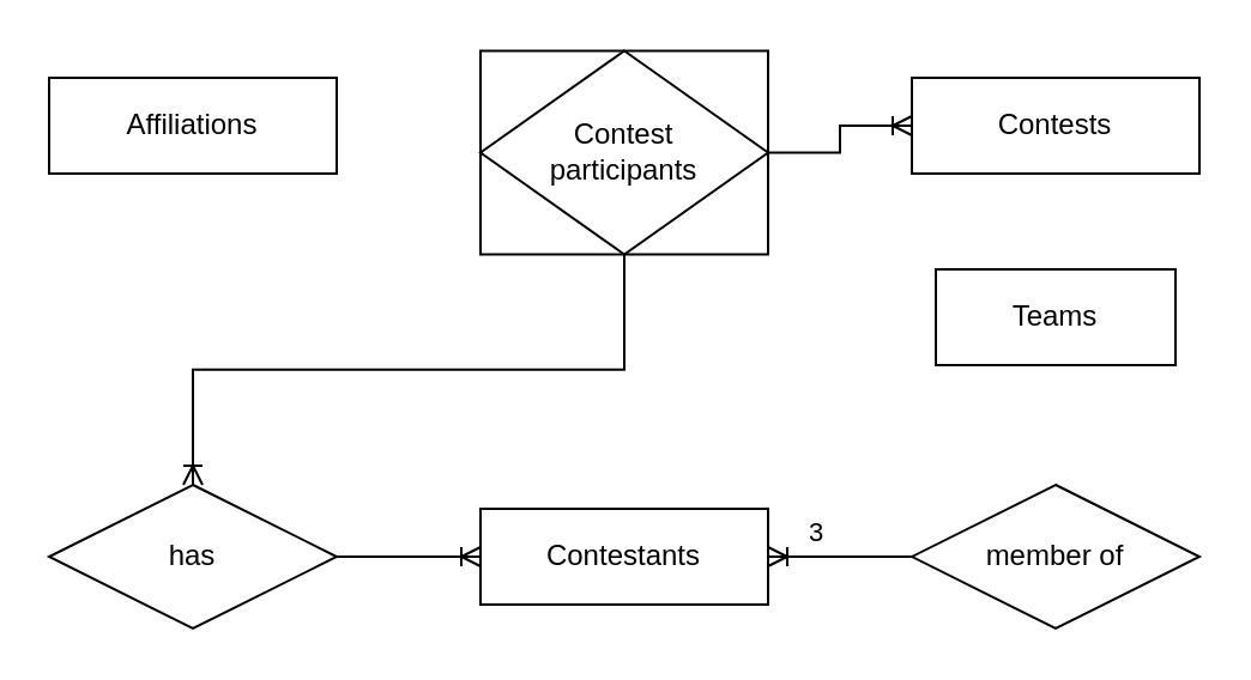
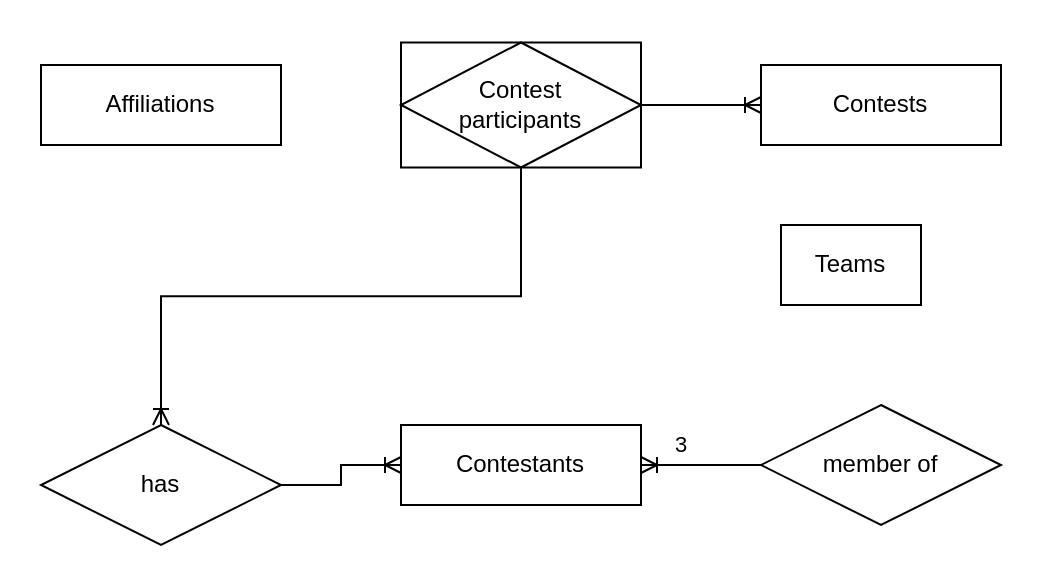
- <mxCell id="6" value="Contest &lt;br&gt;participants" style="shape=associativeEntity;whiteSpace=wrap;html=1;align=center;" parent="1" vertex="1"><mxGeometry x="200" y="20.75" width="120" height="85" as="geometry" /></mxCell>
+ <mxCell id="6" value="Contest &lt;br&gt;participants" style="shape=associativeEntity;whiteSpace=wrap;html=1;align=center;" parent="1" vertex="1"><mxGeometry x="200" y="20.75" width="120" height="62.5" as="geometry" /></mxCell>
- <mxCell id="3" value="Teams" style="rounded=0;whiteSpace=wrap;html=1;" parent="1" vertex="1"><mxGeometry x="390" y="112" width="100" height="40" as="geometry" /></mxCell>
+ <mxCell id="3" value="Teams" style="rounded=0;whiteSpace=wrap;html=1;" parent="1" vertex="1"><mxGeometry x="390" y="112" width="70" height="40" as="geometry" /></mxCell>
- <mxCell id="12" value="has" style="shape=rhombus;perimeter=rhombusPerimeter;whiteSpace=wrap;html=1;align=center;" parent="1" vertex="1"><mxGeometry x="20" y="202" width="120" height="60" as="geometry" /></mxCell>
+ <mxCell id="12" value="has" style="shape=rhombus;perimeter=rhombusPerimeter;whiteSpace=wrap;html=1;align=center;" parent="1" vertex="1"><mxGeometry x="20" y="212" width="120" height="60" as="geometry" /></mxCell>
